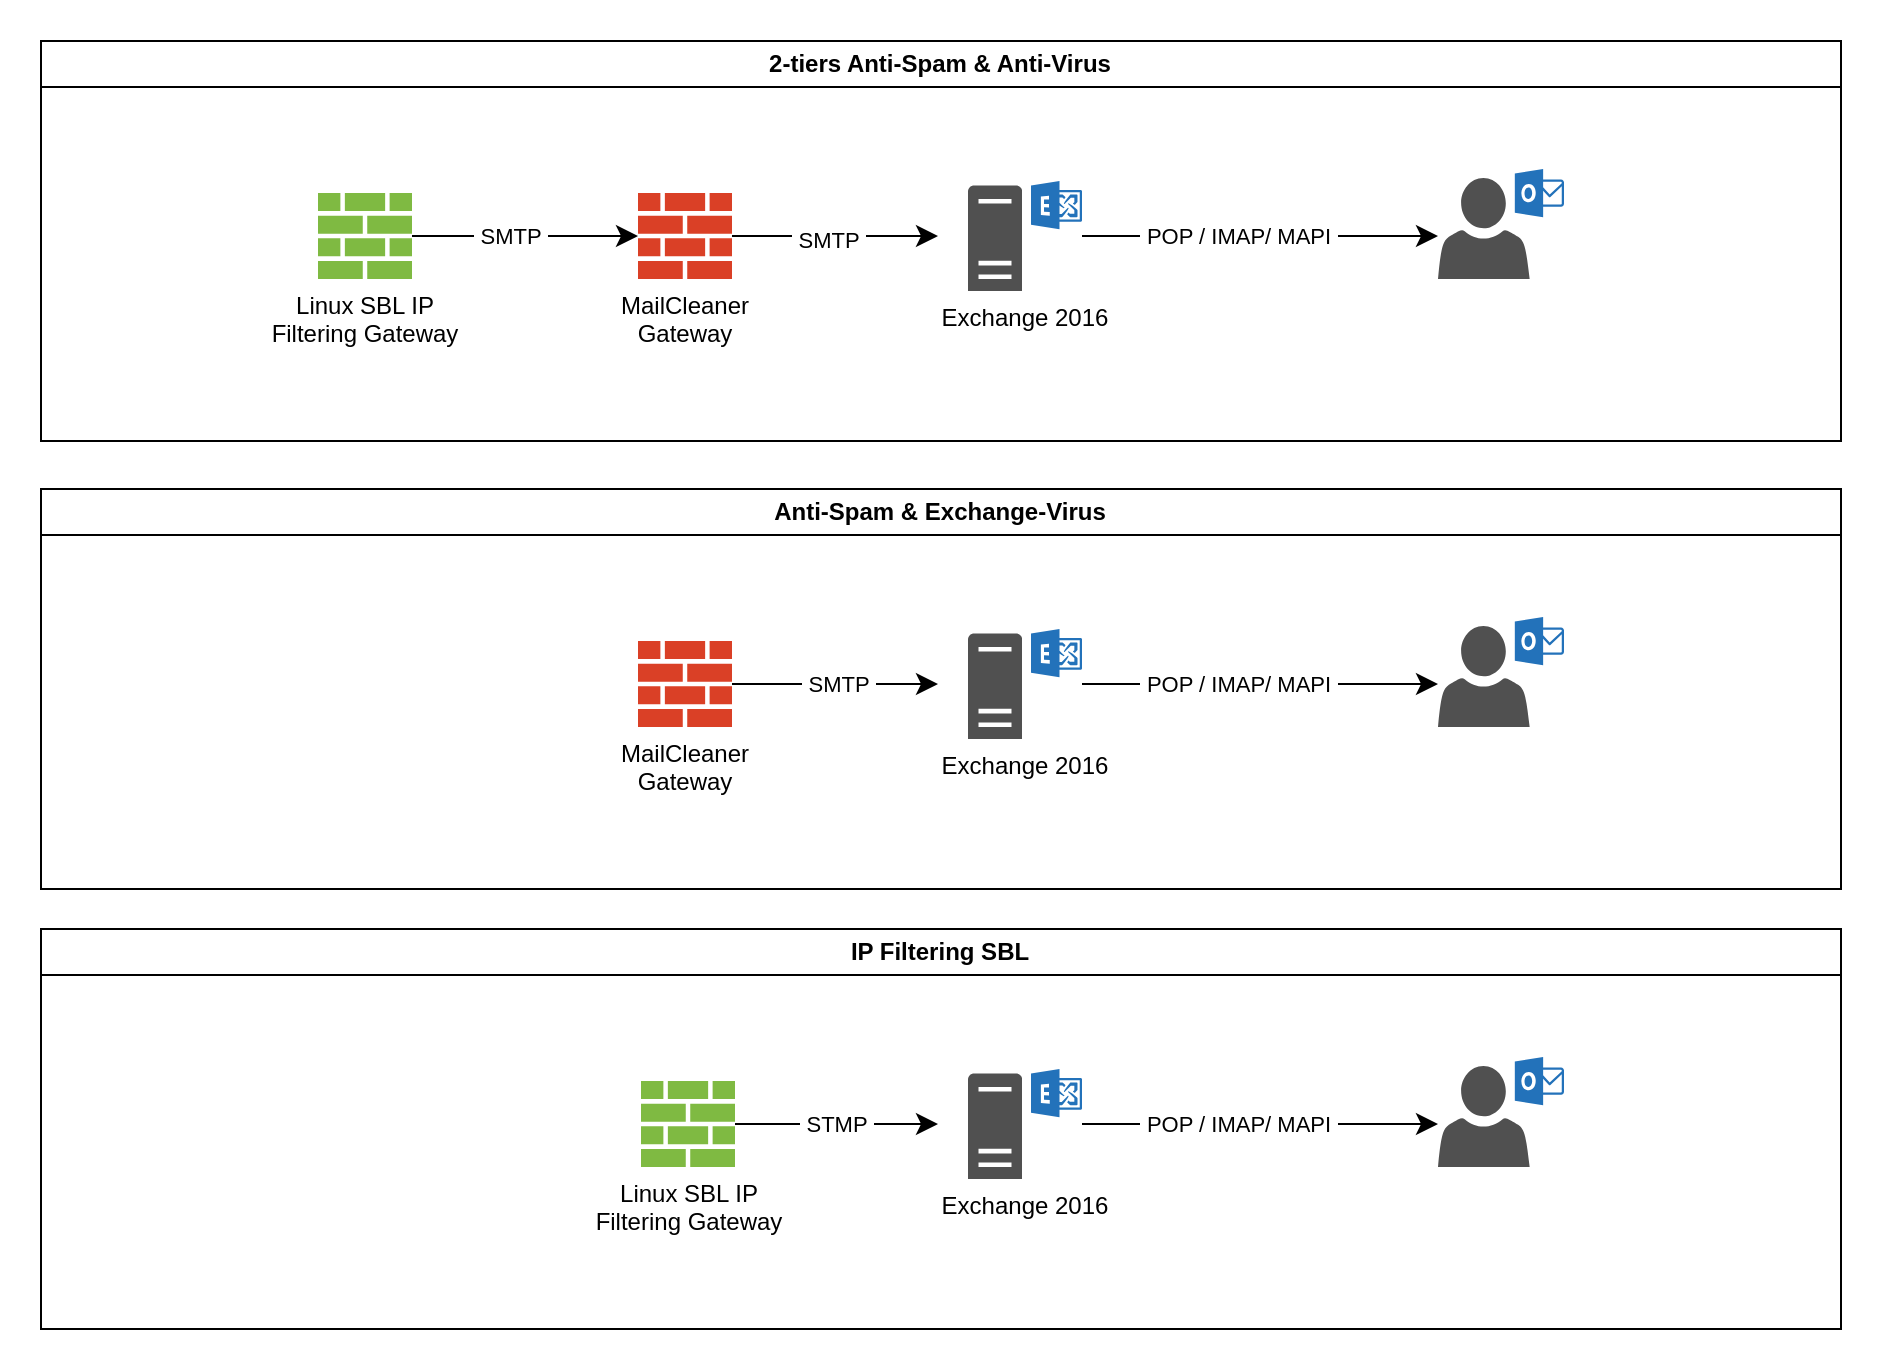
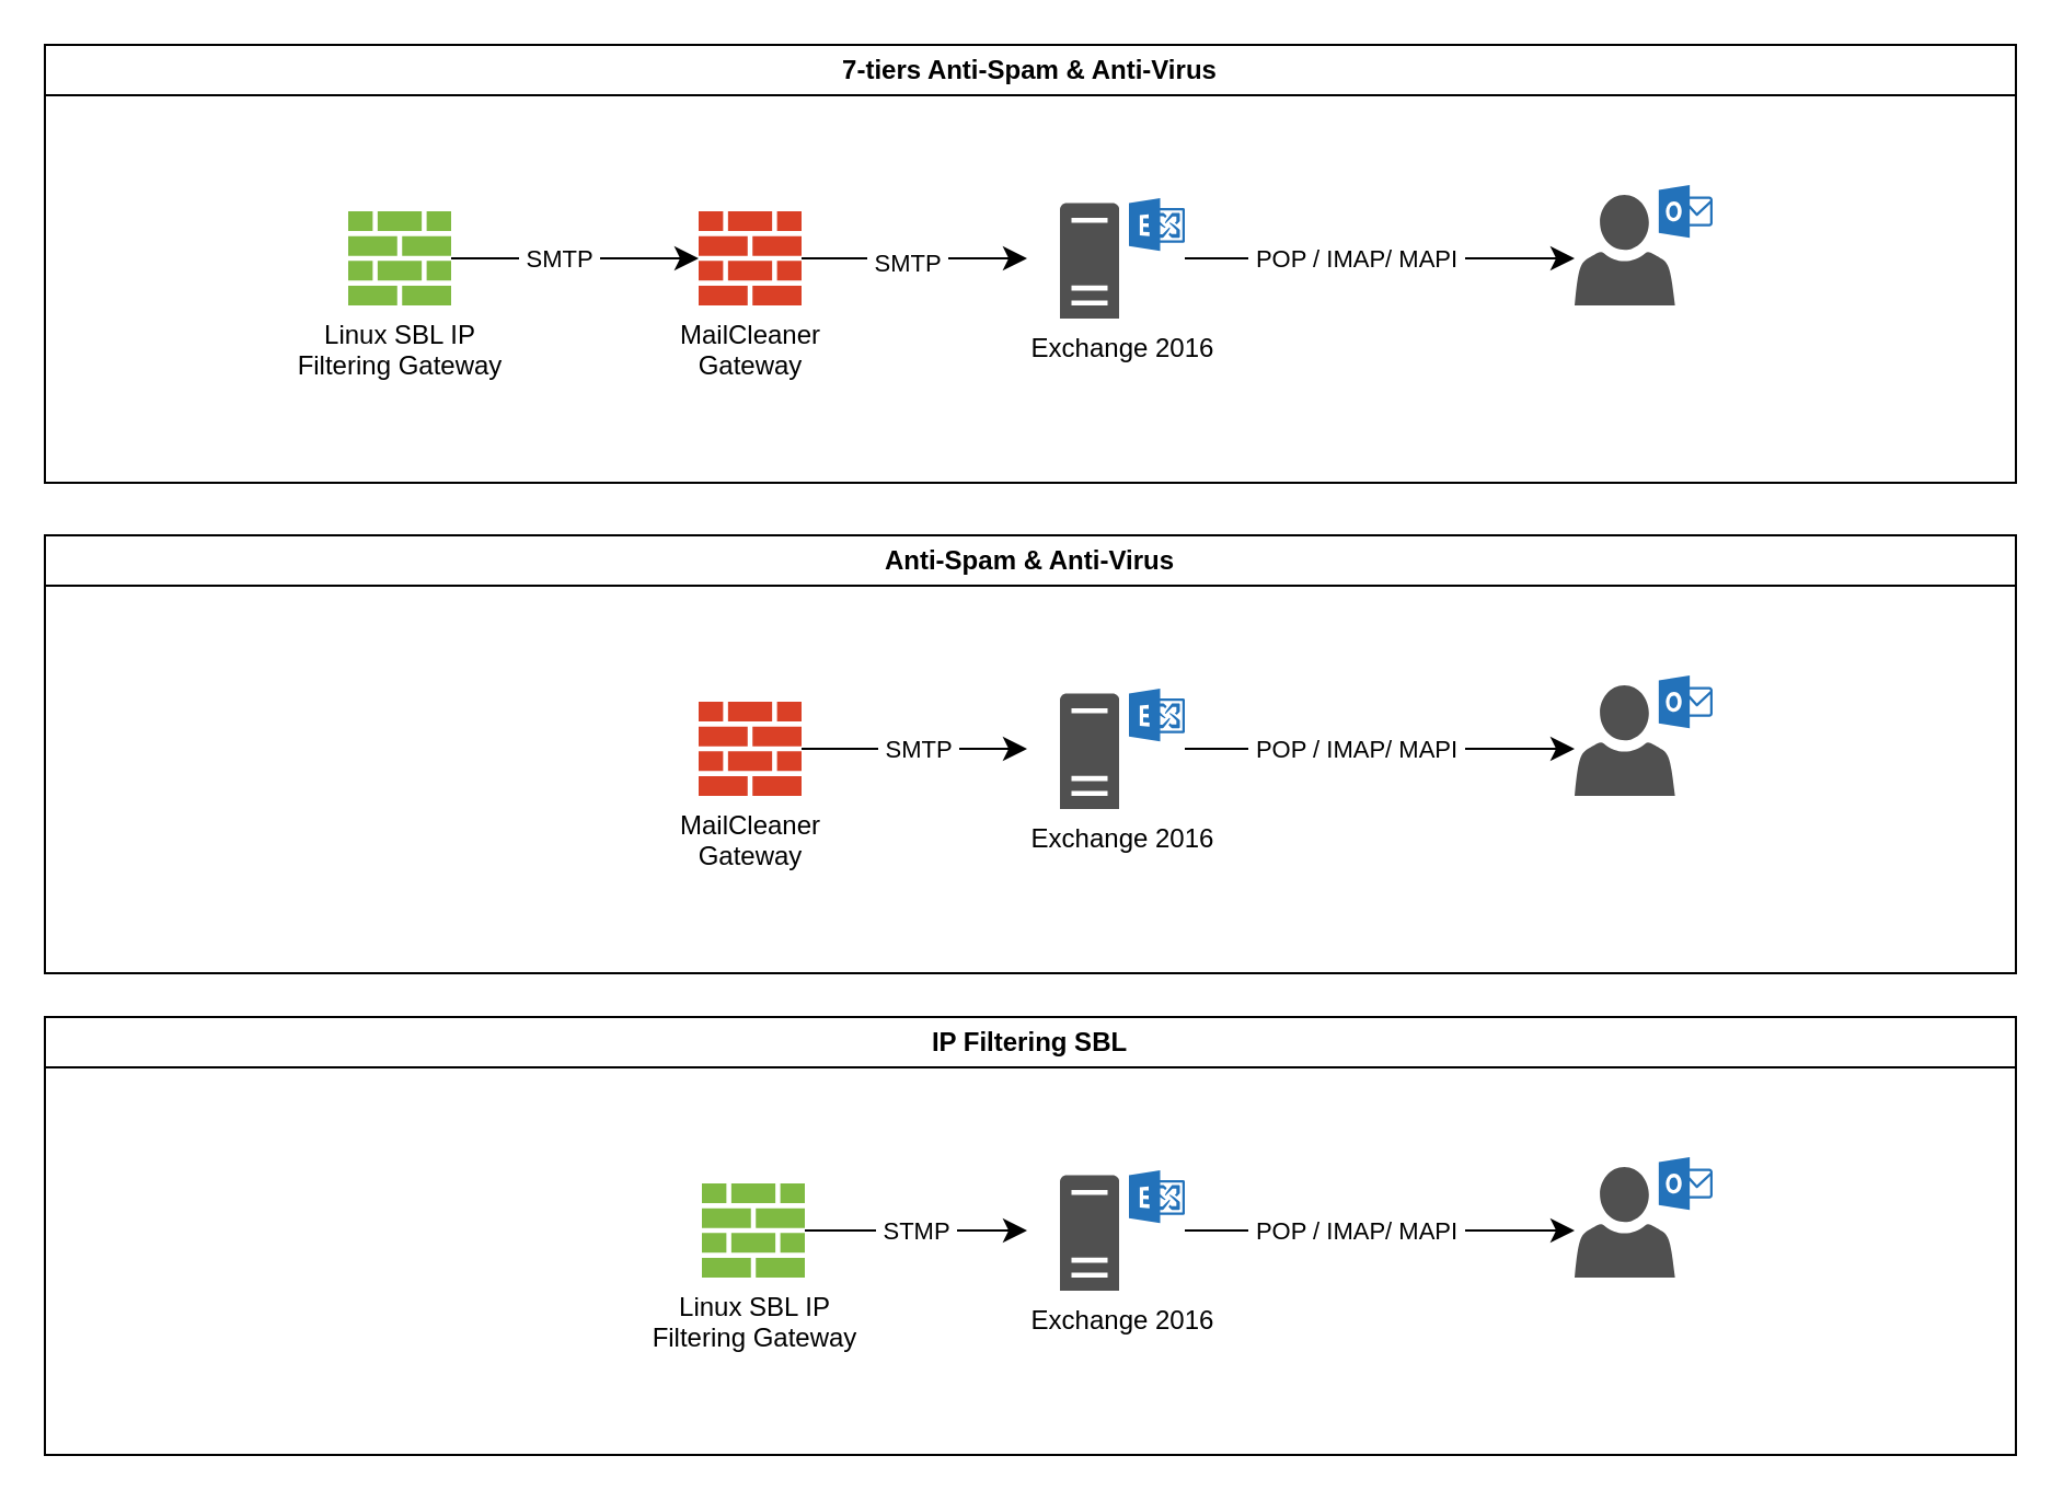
- <mxCell id="2" value="2-tiers Anti-Spam &amp;amp; Anti-Virus" style="swimlane;whiteSpace=wrap;html=1;startSize=23;" vertex="1" parent="1"><mxGeometry x="20" y="20" width="900" height="200" as="geometry" /></mxCell>
+ <mxCell id="2" value="7-tiers Anti-Spam &amp;amp; Anti-Virus" style="swimlane;whiteSpace=wrap;html=1;startSize=23;" vertex="1" parent="1"><mxGeometry x="20" y="20" width="900" height="200" as="geometry" /></mxCell>
- <mxCell id="13" value="Anti-Spam &amp;amp; Exchange-Virus" style="swimlane;whiteSpace=wrap;html=1;" vertex="1" parent="1"><mxGeometry x="20" y="244" width="900" height="200" as="geometry" /></mxCell>
+ <mxCell id="13" value="Anti-Spam &amp;amp; Anti-Virus" style="swimlane;whiteSpace=wrap;html=1;" vertex="1" parent="1"><mxGeometry x="20" y="244" width="900" height="200" as="geometry" /></mxCell>
